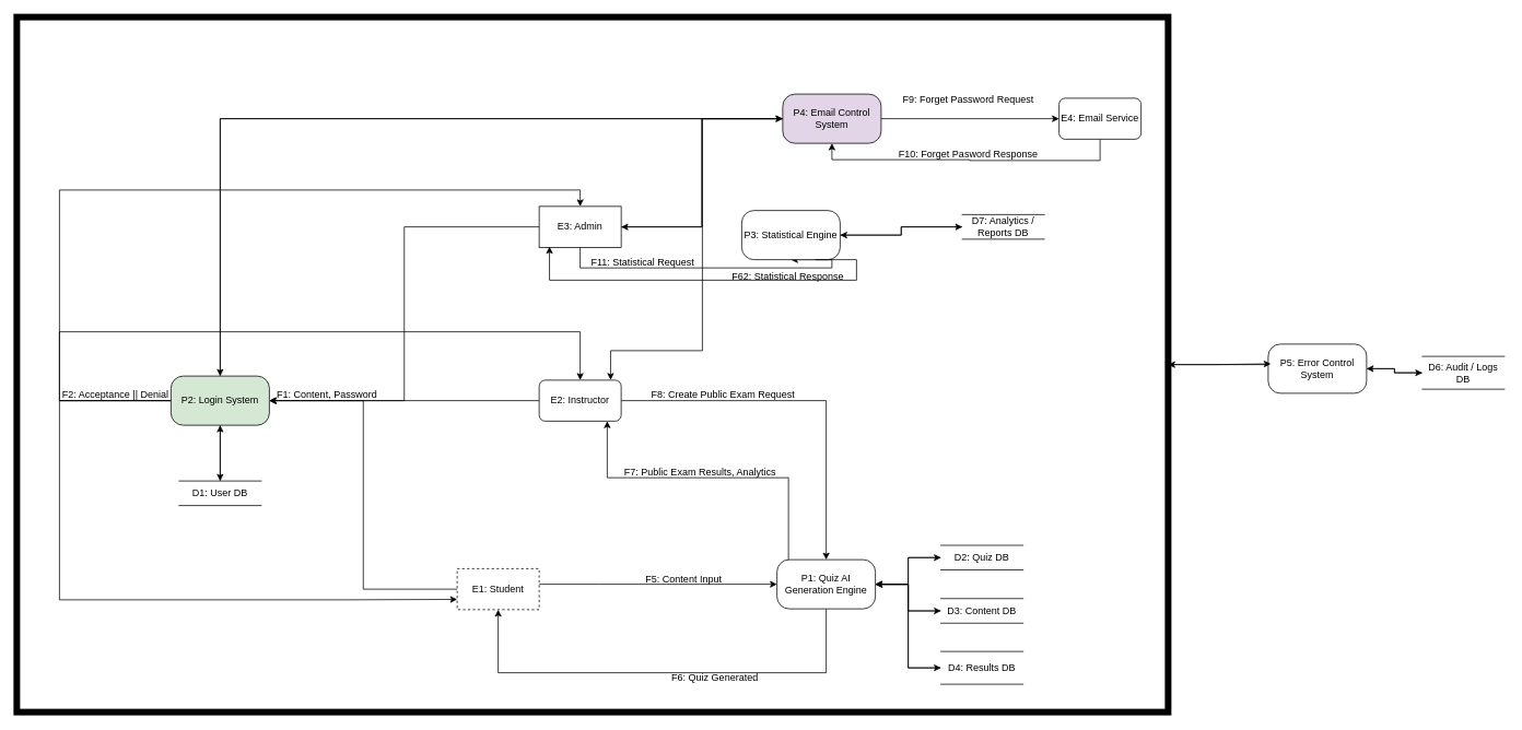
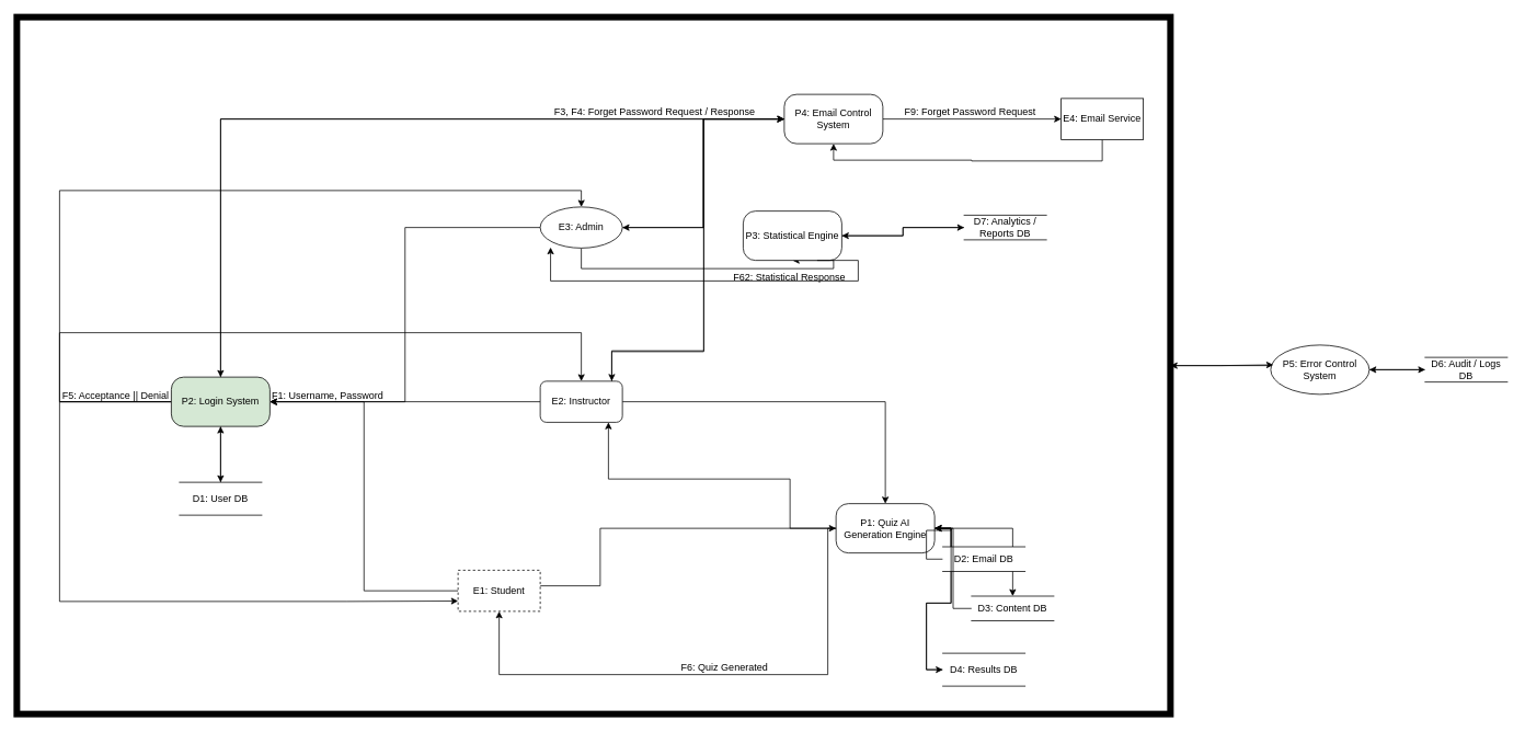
- <mxCell id="41" value="F9: Forget Password Request" style="text;html=1;align=center;verticalAlign=middle;resizable=0;points=[];autosize=1;strokeColor=none;fillColor=none;" vertex="1" parent="1"><mxGeometry x="1091" y="108" width="177" height="26" as="geometry" /></mxCell>
+ <mxCell id="41" value="F9: Forget Password Request" style="text;html=1;align=center;verticalAlign=middle;resizable=0;points=[];autosize=1;strokeColor=none;fillColor=none;" vertex="1" parent="1"><mxGeometry x="1091" y="123" width="177" height="26" as="geometry" /></mxCell>
+ <mxCell id="40" value="F3, F4: Forget Password Request / Response" style="text;html=1;align=center;verticalAlign=middle;resizable=0;points=[];autosize=1;strokeColor=none;fillColor=none;" vertex="1" parent="1"><mxGeometry x="665" y="123" width="262" height="26" as="geometry" /></mxCell>
- <mxCell id="30" value="P4: Email Control System" style="rounded=1;whiteSpace=wrap;html=1;arcSize=25;fillColor=#e1d5e7;" vertex="1" parent="1"><mxGeometry x="954" y="114" width="120" height="60" as="geometry" /></mxCell>
+ <mxCell id="30" value="P4: Email Control System" style="rounded=1;whiteSpace=wrap;html=1;arcSize=25;" vertex="1" parent="1"><mxGeometry x="954" y="114" width="120" height="60" as="geometry" /></mxCell>
- <mxCell id="14" value="E4: Email Service" style="html=1;dashed=0;whiteSpace=wrap;rounded=1;" vertex="1" parent="1"><mxGeometry x="1291" y="119" width="100" height="50" as="geometry" /></mxCell>
+ <mxCell id="14" value="E4: Email Service" style="html=1;dashed=0;whiteSpace=wrap;" vertex="1" parent="1"><mxGeometry x="1291" y="119" width="100" height="50" as="geometry" /></mxCell>
- <mxCell id="42" value="F10: Forget Pasword Response" style="text;html=1;align=center;verticalAlign=middle;resizable=0;points=[];autosize=1;strokeColor=none;fillColor=none;" vertex="1" parent="1"><mxGeometry x="1086" y="174" width="187" height="26" as="geometry" /></mxCell>
- <mxCell id="12" value="E3: Admin" style="html=1;dashed=0;whiteSpace=wrap;" vertex="1" parent="1"><mxGeometry x="657" y="251" width="100" height="50" as="geometry" /></mxCell>
+ <mxCell id="12" value="E3: Admin" style="ellipse;html=1;dashed=0;whiteSpace=wrap;" vertex="1" parent="1"><mxGeometry x="657" y="251" width="100" height="50" as="geometry" /></mxCell>
- <mxCell id="44" value="F11: Statistical Request" style="text;html=1;align=center;verticalAlign=middle;resizable=0;points=[];autosize=1;strokeColor=none;fillColor=none;" vertex="1" parent="1"><mxGeometry x="711" y="306" width="144" height="26" as="geometry" /></mxCell>
- <mxCell id="60" value="P5: Error Control System" style="rounded=1;whiteSpace=wrap;html=1;arcSize=25;" vertex="1" parent="1"><mxGeometry x="1546" y="419" width="120" height="60" as="geometry" /></mxCell>
+ <mxCell id="60" value="P5: Error Control System" style="ellipse;whiteSpace=wrap;html=1;arcSize=25;" vertex="1" parent="1"><mxGeometry x="1546" y="419" width="120" height="60" as="geometry" /></mxCell>
- <mxCell id="57" value="D6: Audit / Logs DB" style="html=1;dashed=0;whiteSpace=wrap;shape=partialRectangle;right=0;left=0;" vertex="1" parent="1"><mxGeometry x="1734" y="434" width="100" height="40" as="geometry" /></mxCell>
+ <mxCell id="57" value="D6: Audit / Logs DB" style="html=1;dashed=0;whiteSpace=wrap;shape=partialRectangle;right=0;left=0;" vertex="1" parent="1"><mxGeometry x="1734" y="434" width="100" height="30" as="geometry" /></mxCell>
+ <mxCell id="7" style="edgeStyle=orthogonalEdgeStyle;rounded=0;orthogonalLoop=1;jettySize=auto;html=1;entryX=0;entryY=0.5;entryDx=0;entryDy=0;exitX=0.85;exitY=0.028;exitDx=0;exitDy=0;exitPerimeter=0;" edge="1" parent="1" source="8" target="30"><mxGeometry relative="1" as="geometry"><mxPoint x="722" y="452" as="sourcePoint" /><Array as="points"><mxPoint x="744" y="464" /><mxPoint x="744" y="426" /><mxPoint x="856" y="426" /><mxPoint x="856" y="144" /></Array></mxGeometry></mxCell>
- <mxCell id="39" value="F2: Acceptance || Denial" style="text;html=1;align=center;verticalAlign=middle;resizable=0;points=[];autosize=1;strokeColor=none;fillColor=none;" vertex="1" parent="1"><mxGeometry x="66" y="468" width="148" height="26" as="geometry" /></mxCell>
+ <mxCell id="39" value="F5: Acceptance || Denial" style="text;html=1;align=center;verticalAlign=middle;resizable=0;points=[];autosize=1;strokeColor=none;fillColor=none;" vertex="1" parent="1"><mxGeometry x="66" y="468" width="148" height="26" as="geometry" /></mxCell>
- <mxCell id="38" value="F1: Content, Password" style="text;html=1;align=center;verticalAlign=middle;resizable=0;points=[];autosize=1;strokeColor=none;fillColor=none;" vertex="1" parent="1"><mxGeometry x="321" y="468" width="153" height="26" as="geometry" /></mxCell>
+ <mxCell id="38" value="F1: Username, Password" style="text;html=1;align=center;verticalAlign=middle;resizable=0;points=[];autosize=1;strokeColor=none;fillColor=none;" vertex="1" parent="1"><mxGeometry x="321" y="468" width="153" height="26" as="geometry" /></mxCell>
- <mxCell id="35" value="F8: Create Public Exam Request" style="text;html=1;align=center;verticalAlign=middle;resizable=0;points=[];autosize=1;strokeColor=none;fillColor=none;" vertex="1" parent="1"><mxGeometry x="784" y="468" width="193" height="26" as="geometry" /></mxCell>
- <mxCell id="37" value="F7: Public Exam Results, Analytics" style="text;html=1;align=center;verticalAlign=middle;resizable=0;points=[];autosize=1;strokeColor=none;fillColor=none;" vertex="1" parent="1"><mxGeometry x="751" y="562" width="203" height="26" as="geometry" /></mxCell>
- <mxCell id="47" value="D1: User DB" style="html=1;dashed=0;whiteSpace=wrap;shape=partialRectangle;right=0;left=0;" vertex="1" parent="1"><mxGeometry x="218" y="586" width="100" height="30" as="geometry" /></mxCell>
+ <mxCell id="47" value="D1: User DB" style="html=1;dashed=0;whiteSpace=wrap;shape=partialRectangle;right=0;left=0;" vertex="1" parent="1"><mxGeometry x="218" y="586" width="100" height="40" as="geometry" /></mxCell>
- <mxCell id="49" value="D2: Quiz DB" style="html=1;dashed=0;whiteSpace=wrap;shape=partialRectangle;right=0;left=0;" vertex="1" parent="1"><mxGeometry x="1147" y="664.5" width="100" height="30" as="geometry" /></mxCell>
+ <mxCell id="49" value="D2: Email DB" style="html=1;dashed=0;whiteSpace=wrap;shape=partialRectangle;right=0;left=0;" vertex="1" parent="1"><mxGeometry x="1147" y="664.5" width="100" height="30" as="geometry" /></mxCell>
- <mxCell id="33" value="F5: Content Input" style="text;html=1;align=center;verticalAlign=middle;resizable=0;points=[];autosize=1;strokeColor=none;fillColor=none;" vertex="1" parent="1"><mxGeometry x="777" y="693" width="111" height="26" as="geometry" /></mxCell>
- <mxCell id="19" value="P1: Quiz AI Generation Engine" style="rounded=1;whiteSpace=wrap;html=1;arcSize=25;" vertex="1" parent="1"><mxGeometry x="947" y="682" width="120" height="60" as="geometry" /></mxCell>
+ <mxCell id="19" value="P1: Quiz AI Generation Engine" style="rounded=1;whiteSpace=wrap;html=1;arcSize=25;" vertex="1" parent="1"><mxGeometry x="1017" y="612" width="120" height="60" as="geometry" /></mxCell>
- <mxCell id="51" value="D3: Content DB" style="html=1;dashed=0;whiteSpace=wrap;shape=partialRectangle;right=0;left=0;" vertex="1" parent="1"><mxGeometry x="1147" y="729.5" width="100" height="30" as="geometry" /></mxCell>
+ <mxCell id="51" value="D3: Content DB" style="html=1;dashed=0;whiteSpace=wrap;shape=partialRectangle;right=0;left=0;" vertex="1" parent="1"><mxGeometry x="1182" y="724.5" width="100" height="30" as="geometry" /></mxCell>
- <mxCell id="34" value="F6: Quiz Generated" style="text;html=1;align=center;verticalAlign=middle;resizable=0;points=[];autosize=1;strokeColor=none;fillColor=none;" vertex="1" parent="1"><mxGeometry x="809" y="813" width="123" height="26" as="geometry" /></mxCell>
+ <mxCell id="34" value="F6: Quiz Generated" style="text;html=1;align=center;verticalAlign=middle;resizable=0;points=[];autosize=1;strokeColor=none;fillColor=none;" vertex="1" parent="1"><mxGeometry x="819" y="798" width="123" height="26" as="geometry" /></mxCell>
